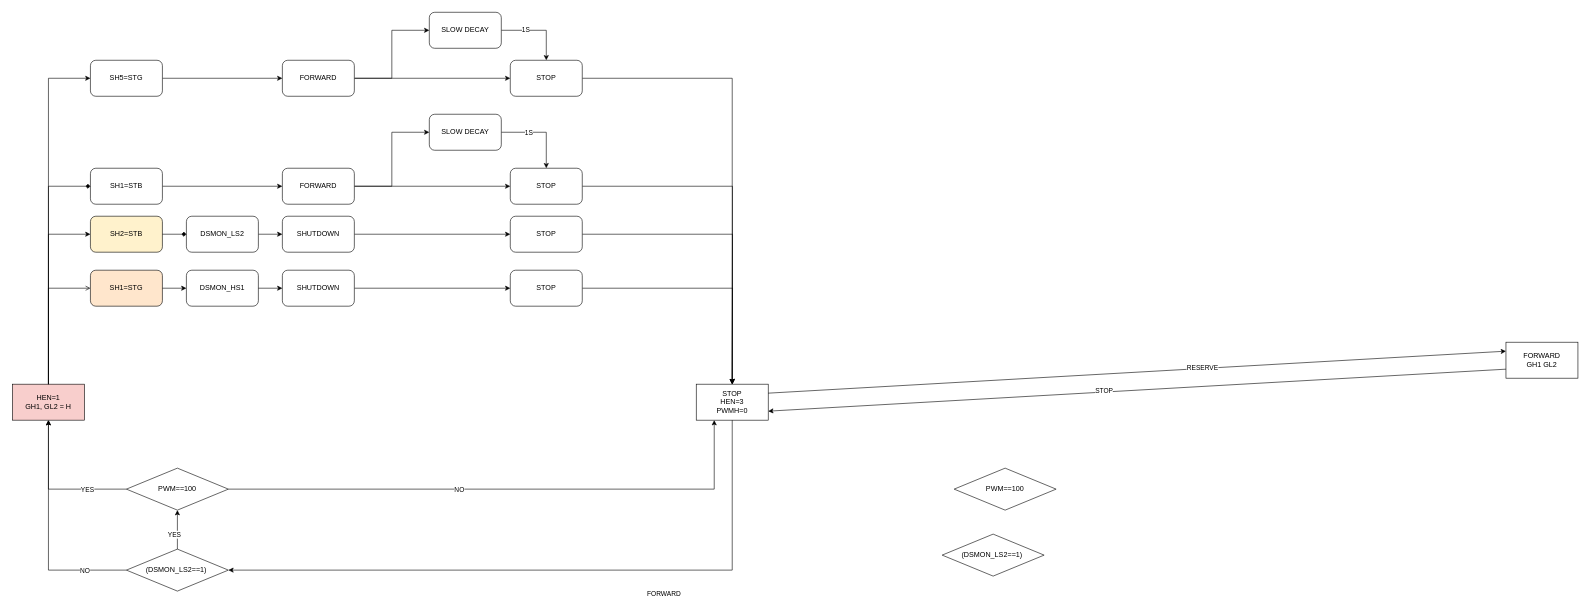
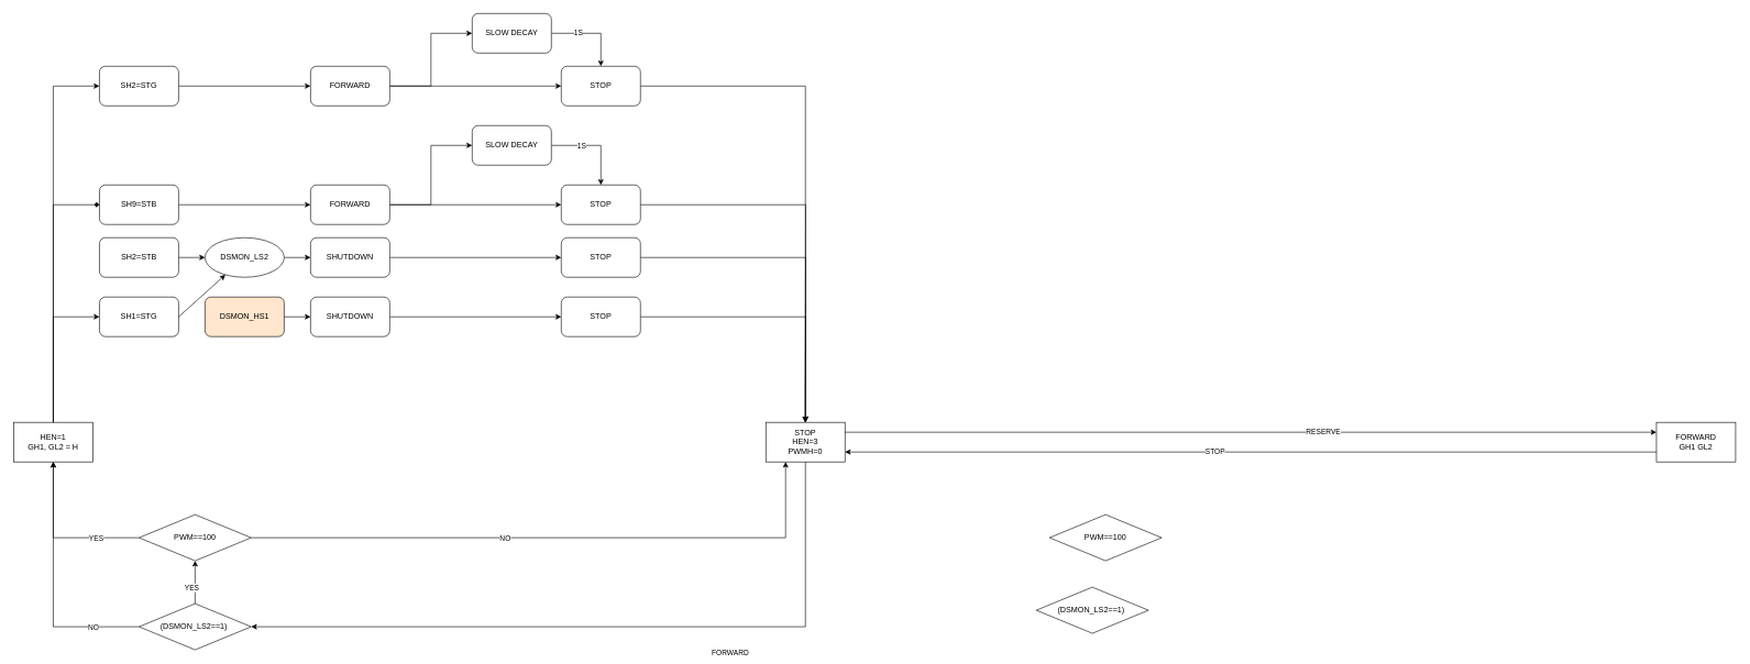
- <mxCell id="36" value="SH5=STG" style="rounded=1;whiteSpace=wrap;html=1;" vertex="1" parent="1"><mxGeometry x="150" y="100" width="120" height="60" as="geometry" /></mxCell>
+ <mxCell id="36" value="SH2=STG" style="rounded=1;whiteSpace=wrap;html=1;" vertex="1" parent="1"><mxGeometry x="150" y="100" width="120" height="60" as="geometry" /></mxCell>
- <mxCell id="26" value="SH1=STB" style="rounded=1;whiteSpace=wrap;html=1;" vertex="1" parent="1"><mxGeometry x="150" y="280" width="120" height="60" as="geometry" /></mxCell>
+ <mxCell id="26" value="SH9=STB" style="rounded=1;whiteSpace=wrap;html=1;" vertex="1" parent="1"><mxGeometry x="150" y="280" width="120" height="60" as="geometry" /></mxCell>
- <mxCell id="30" value="" style="endArrow=classic;html=1;rounded=0;entryX=0;entryY=0.5;entryDx=0;entryDy=0;exitX=0.5;exitY=0;exitDx=0;exitDy=0;" edge="1" parent="1" source="2" target="28"><mxGeometry width="50" height="50" relative="1" as="geometry"><mxPoint x="310" y="680" as="sourcePoint" /><mxPoint x="360" y="630" as="targetPoint" /><Array as="points"><mxPoint x="80" y="390" /></Array></mxGeometry></mxCell>
- <mxCell id="28" value="SH2=STB" style="rounded=1;whiteSpace=wrap;html=1;fillColor=#fff2cc;" vertex="1" parent="1"><mxGeometry x="150" y="360" width="120" height="60" as="geometry" /></mxCell>
+ <mxCell id="28" value="SH2=STB" style="rounded=1;whiteSpace=wrap;html=1;" vertex="1" parent="1"><mxGeometry x="150" y="360" width="120" height="60" as="geometry" /></mxCell>
- <mxCell id="29" value="" style="endArrow=diamond;html=1;rounded=0;exitX=1;exitY=0.5;exitDx=0;exitDy=0;" edge="1" parent="1" source="28" target="24"><mxGeometry width="50" height="50" relative="1" as="geometry"><mxPoint x="310" y="480" as="sourcePoint" /><mxPoint x="360" y="430" as="targetPoint" /></mxGeometry></mxCell>
+ <mxCell id="29" value="" style="endArrow=classic;html=1;rounded=0;exitX=1;exitY=0.5;exitDx=0;exitDy=0;" edge="1" parent="1" source="28" target="24"><mxGeometry width="50" height="50" relative="1" as="geometry"><mxPoint x="310" y="480" as="sourcePoint" /><mxPoint x="360" y="430" as="targetPoint" /></mxGeometry></mxCell>
- <mxCell id="24" value="DSMON_LS2" style="rounded=1;whiteSpace=wrap;html=1;" vertex="1" parent="1"><mxGeometry x="310" y="360" width="120" height="60" as="geometry" /></mxCell>
+ <mxCell id="24" value="DSMON_LS2" style="ellipse;whiteSpace=wrap;html=1;" vertex="1" parent="1"><mxGeometry x="310" y="360" width="120" height="60" as="geometry" /></mxCell>
- <mxCell id="32" value="" style="endArrow=open;html=1;rounded=0;exitX=0.5;exitY=0;exitDx=0;exitDy=0;entryX=0;entryY=0.5;entryDx=0;entryDy=0;" edge="1" parent="1" source="2" target="31"><mxGeometry width="50" height="50" relative="1" as="geometry"><mxPoint x="310" y="550" as="sourcePoint" /><mxPoint x="360" y="500" as="targetPoint" /><Array as="points"><mxPoint x="80" y="480" /></Array></mxGeometry></mxCell>
+ <mxCell id="32" value="" style="endArrow=classic;html=1;rounded=0;exitX=0.5;exitY=0;exitDx=0;exitDy=0;entryX=0;entryY=0.5;entryDx=0;entryDy=0;" edge="1" parent="1" source="2" target="31"><mxGeometry width="50" height="50" relative="1" as="geometry"><mxPoint x="310" y="550" as="sourcePoint" /><mxPoint x="360" y="500" as="targetPoint" /><Array as="points"><mxPoint x="80" y="480" /></Array></mxGeometry></mxCell>
- <mxCell id="31" value="SH1=STG" style="rounded=1;whiteSpace=wrap;html=1;fillColor=#ffe6cc;" vertex="1" parent="1"><mxGeometry x="150" y="450" width="120" height="60" as="geometry" /></mxCell>
+ <mxCell id="31" value="SH1=STG" style="rounded=1;whiteSpace=wrap;html=1;" vertex="1" parent="1"><mxGeometry x="150" y="450" width="120" height="60" as="geometry" /></mxCell>
- <mxCell id="34" value="" style="endArrow=classic;html=1;rounded=0;exitX=1;exitY=0.5;exitDx=0;exitDy=0;entryX=0;entryY=0.5;entryDx=0;entryDy=0;" edge="1" parent="1" source="31" target="33"><mxGeometry width="50" height="50" relative="1" as="geometry"><mxPoint x="310" y="490" as="sourcePoint" /><mxPoint x="360" y="440" as="targetPoint" /></mxGeometry></mxCell>
+ <mxCell id="34" value="" style="endArrow=classic;html=1;rounded=0;exitX=1;exitY=0.5;exitDx=0;exitDy=0;" edge="1" parent="1" source="31" target="24"><mxGeometry width="50" height="50" relative="1" as="geometry"><mxPoint x="310" y="490" as="sourcePoint" /><mxPoint x="360" y="440" as="targetPoint" /></mxGeometry></mxCell>
- <mxCell id="33" value="DSMON_HS1" style="rounded=1;whiteSpace=wrap;html=1;" vertex="1" parent="1"><mxGeometry x="310" y="450" width="120" height="60" as="geometry" /></mxCell>
+ <mxCell id="33" value="DSMON_HS1" style="rounded=1;whiteSpace=wrap;html=1;fillColor=#ffe6cc;" vertex="1" parent="1"><mxGeometry x="310" y="450" width="120" height="60" as="geometry" /></mxCell>
- <mxCell id="4" value="FORWARD&lt;br&gt;GH1 GL2" style="rounded=0;whiteSpace=wrap;html=1;" vertex="1" parent="1"><mxGeometry x="2510" y="570" width="120" height="60" as="geometry" /></mxCell>
+ <mxCell id="4" value="FORWARD&lt;br&gt;GH1 GL2" style="rounded=0;whiteSpace=wrap;html=1;" vertex="1" parent="1"><mxGeometry x="2510" y="640" width="120" height="60" as="geometry" /></mxCell>
- <mxCell id="2" value="HEN=1&lt;br&gt;GH1, GL2 = H" style="rounded=0;whiteSpace=wrap;html=1;fillColor=#f8cecc;" vertex="1" parent="1"><mxGeometry x="20" y="640" width="120" height="60" as="geometry" /></mxCell>
+ <mxCell id="2" value="HEN=1&lt;br&gt;GH1, GL2 = H" style="rounded=0;whiteSpace=wrap;html=1;" vertex="1" parent="1"><mxGeometry x="20" y="640" width="120" height="60" as="geometry" /></mxCell>
